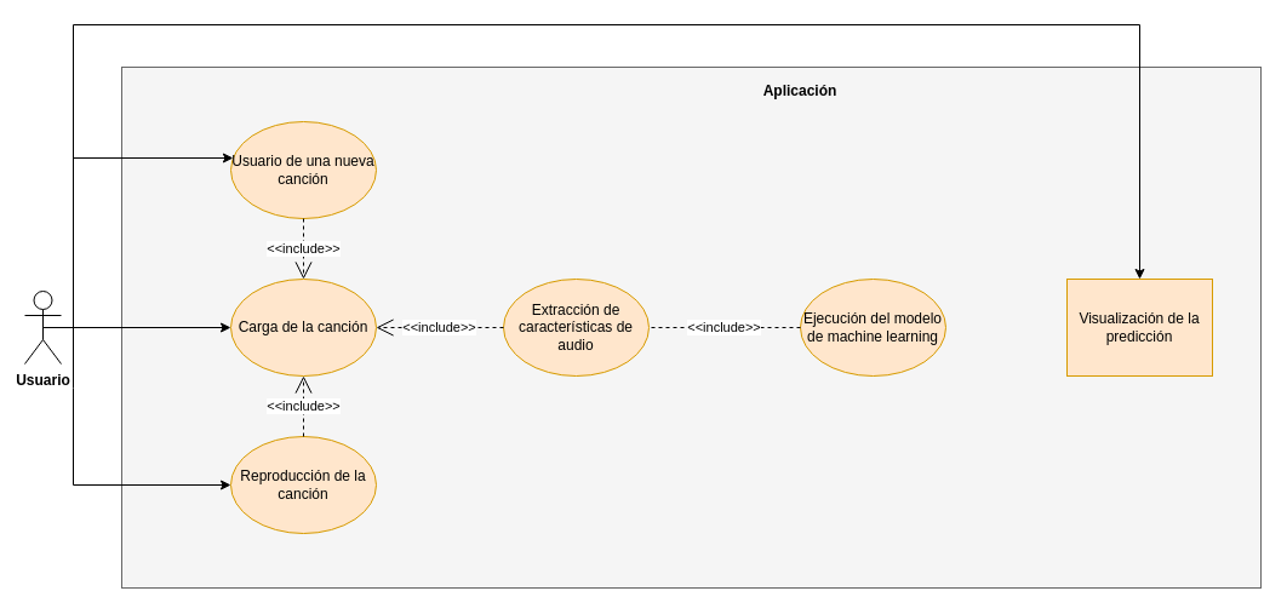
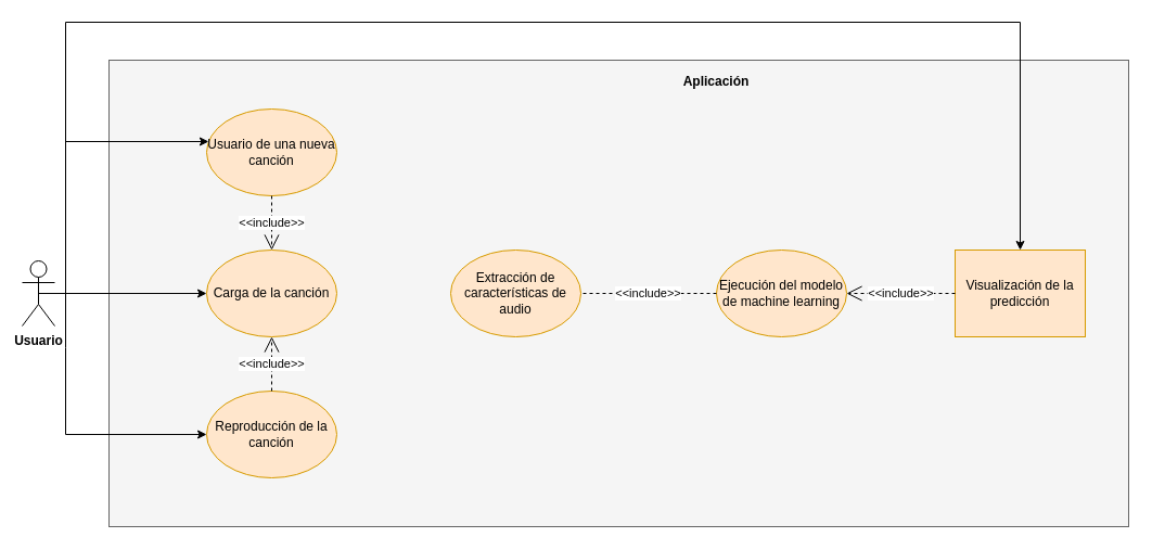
- <mxCell id="15" value="&amp;lt;&amp;lt;include&amp;gt;&amp;gt;" style="endArrow=open;endSize=12;dashed=1;html=1;rounded=0;" edge="1" parent="1" source="6" target="4"><mxGeometry width="160" relative="1" as="geometry"><mxPoint x="260" y="370" as="sourcePoint" /><mxPoint x="260" y="320" as="targetPoint" /></mxGeometry></mxCell>
+ <mxCell id="17" value="&amp;lt;&amp;lt;include&amp;gt;&amp;gt;" style="endArrow=open;endSize=12;dashed=1;html=1;rounded=0;" edge="1" parent="1" source="8" target="7"><mxGeometry width="160" relative="1" as="geometry"><mxPoint x="765" y="630" as="sourcePoint" /><mxPoint x="650" y="630" as="targetPoint" /></mxGeometry></mxCell>
